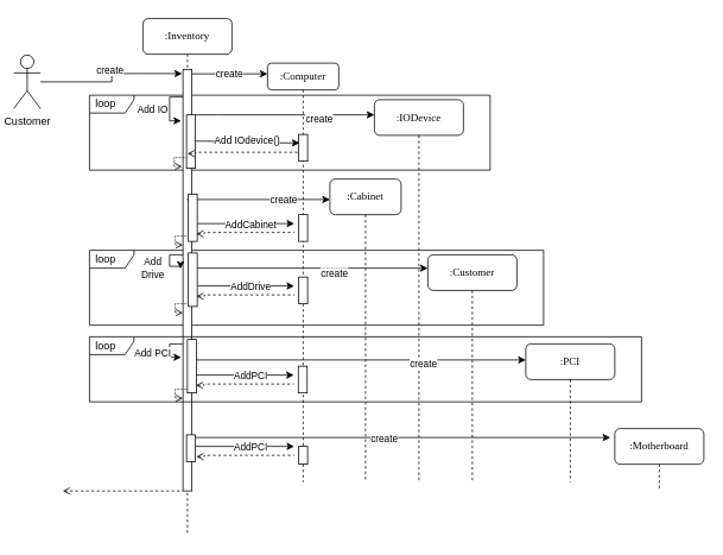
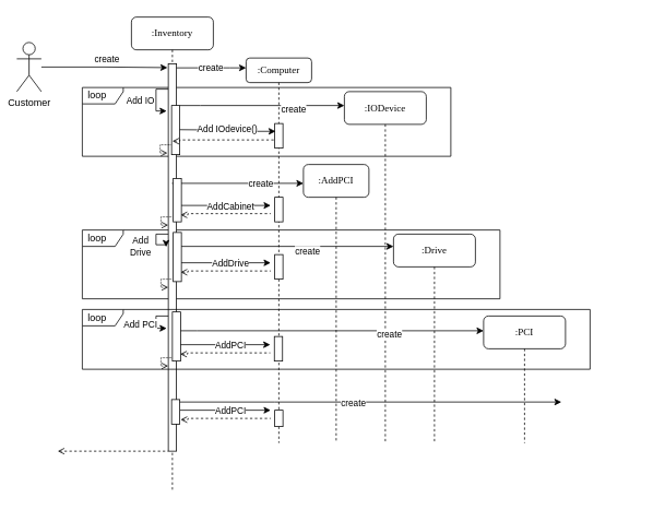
- <mxCell id="48" value="Customer" style="shape=umlActor;verticalLabelPosition=bottom;verticalAlign=top;html=1;outlineConnect=0;" parent="1" vertex="1"><mxGeometry x="15" y="61" width="30" height="60" as="geometry" /></mxCell>
+ <mxCell id="48" value="Customer" style="shape=umlActor;verticalLabelPosition=bottom;verticalAlign=top;html=1;outlineConnect=0;" parent="1" vertex="1"><mxGeometry x="20" y="51" width="30" height="60" as="geometry" /></mxCell>
- <mxCell id="36" value=":Cabinet" style="shape=umlLifeline;perimeter=lifelinePerimeter;whiteSpace=wrap;html=1;container=1;collapsible=0;recursiveResize=0;outlineConnect=0;rounded=1;shadow=0;comic=0;labelBackgroundColor=none;strokeWidth=1;fontFamily=Verdana;fontSize=12;align=center;" parent="1" vertex="1"><mxGeometry x="370" y="200" width="80" height="340" as="geometry" /></mxCell>
+ <mxCell id="36" value=":AddPCI" style="shape=umlLifeline;perimeter=lifelinePerimeter;whiteSpace=wrap;html=1;container=1;collapsible=0;recursiveResize=0;outlineConnect=0;rounded=1;shadow=0;comic=0;labelBackgroundColor=none;strokeWidth=1;fontFamily=Verdana;fontSize=12;align=center;" parent="1" vertex="1"><mxGeometry x="370" y="200" width="80" height="340" as="geometry" /></mxCell>
- <mxCell id="53" value=":Customer" style="shape=umlLifeline;perimeter=lifelinePerimeter;whiteSpace=wrap;html=1;container=1;collapsible=0;recursiveResize=0;outlineConnect=0;rounded=1;shadow=0;comic=0;labelBackgroundColor=none;strokeWidth=1;fontFamily=Verdana;fontSize=12;align=center;" parent="1" vertex="1"><mxGeometry x="480" y="285" width="100" height="255" as="geometry" /></mxCell>
+ <mxCell id="53" value=":Drive" style="shape=umlLifeline;perimeter=lifelinePerimeter;whiteSpace=wrap;html=1;container=1;collapsible=0;recursiveResize=0;outlineConnect=0;rounded=1;shadow=0;comic=0;labelBackgroundColor=none;strokeWidth=1;fontFamily=Verdana;fontSize=12;align=center;" parent="1" vertex="1"><mxGeometry x="480" y="285" width="100" height="255" as="geometry" /></mxCell>
- <mxCell id="61" value=":Motherboard" style="shape=umlLifeline;perimeter=lifelinePerimeter;whiteSpace=wrap;html=1;container=1;collapsible=0;recursiveResize=0;outlineConnect=0;rounded=1;shadow=0;comic=0;labelBackgroundColor=none;strokeWidth=1;fontFamily=Verdana;fontSize=12;align=center;" parent="1" vertex="1"><mxGeometry x="690" y="480" width="100" height="70" as="geometry" /></mxCell>
